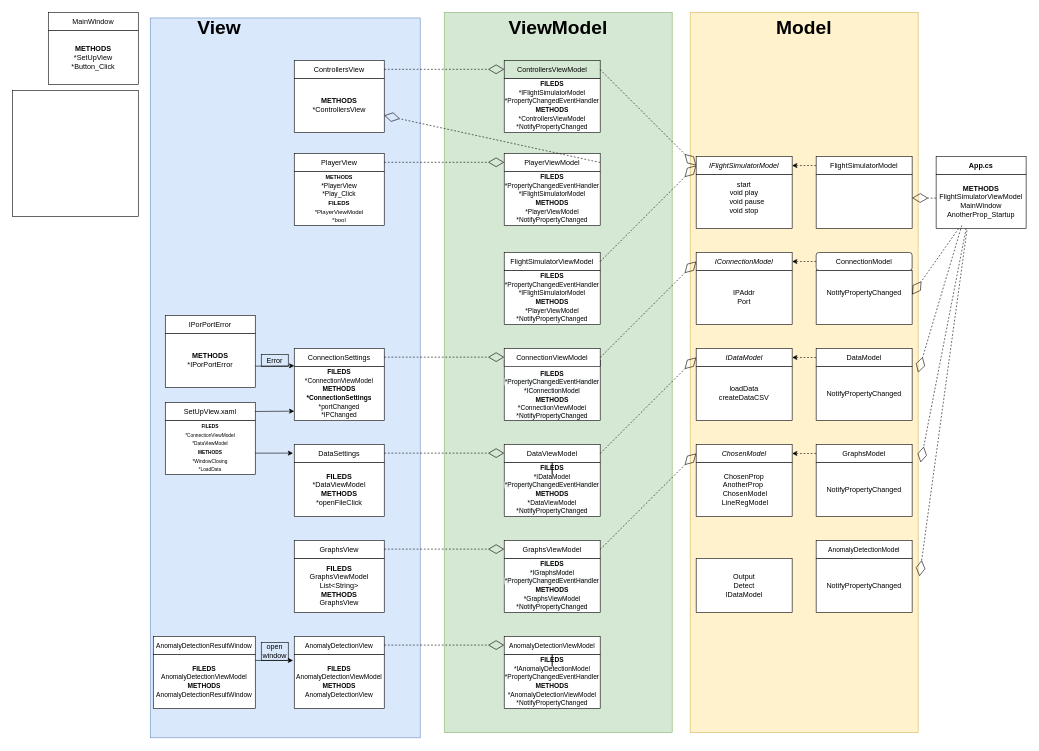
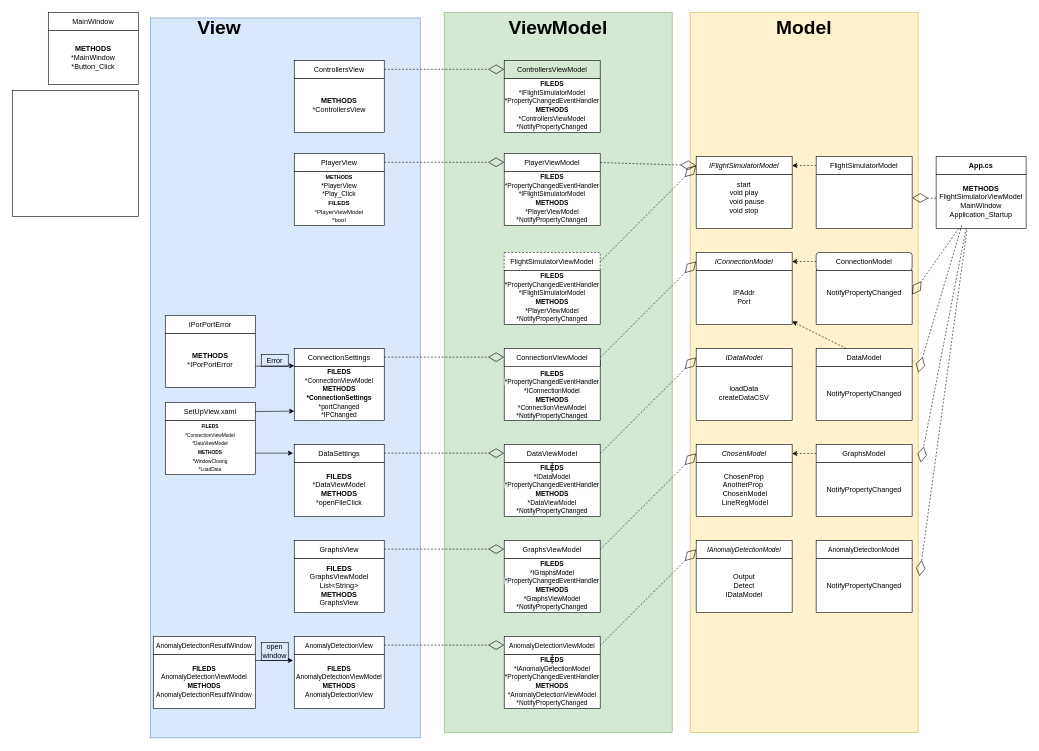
- <mxCell id="54" value="&lt;b&gt;METHODS&lt;br&gt;&lt;/b&gt;*SetUpView&lt;br&gt;*Button_Click" style="rounded=0;whiteSpace=wrap;html=1;" parent="1" vertex="1"><mxGeometry x="80" y="50" width="150" height="90" as="geometry" /></mxCell>
+ <mxCell id="54" value="&lt;b&gt;METHODS&lt;br&gt;&lt;/b&gt;*MainWindow&lt;br&gt;*Button_Click" style="rounded=0;whiteSpace=wrap;html=1;" parent="1" vertex="1"><mxGeometry x="80" y="50" width="150" height="90" as="geometry" /></mxCell>
- <mxCell id="71" value="" style="endArrow=diamondThin;endFill=0;endSize=24;html=1;dashed=1;fontFamily=Tahoma;fontSize=32;fontColor=#000000;entryX=0;entryY=0.5;entryDx=0;entryDy=0;exitX=1;exitY=0.5;exitDx=0;exitDy=0;" parent="1" source="38" target="5" edge="1"><mxGeometry width="160" relative="1" as="geometry"><mxPoint x="1010" y="280" as="sourcePoint" /><mxPoint x="1170" y="285" as="targetPoint" /></mxGeometry></mxCell>
- <mxCell id="70" value="" style="endArrow=diamondThin;endFill=0;endSize=24;html=1;dashed=1;fontFamily=Tahoma;fontSize=32;fontColor=#000000;exitX=1;exitY=0.5;exitDx=0;exitDy=0;" parent="1" source="36" target="49" edge="1"><mxGeometry width="160" relative="1" as="geometry"><mxPoint x="1010" y="445" as="sourcePoint" /><mxPoint x="1170" y="285" as="targetPoint" /></mxGeometry></mxCell>
+ <mxCell id="70" value="" style="endArrow=diamondThin;endFill=0;endSize=24;html=1;dashed=1;fontFamily=Tahoma;fontSize=32;fontColor=#000000;entryX=0;entryY=0.5;entryDx=0;entryDy=0;exitX=1;exitY=0.5;exitDx=0;exitDy=0;" parent="1" source="36" target="5" edge="1"><mxGeometry width="160" relative="1" as="geometry"><mxPoint x="1010" y="445" as="sourcePoint" /><mxPoint x="1170" y="285" as="targetPoint" /></mxGeometry></mxCell>
- <mxCell id="83" value="&lt;b&gt;METHODS&lt;/b&gt;&lt;br&gt;FlightSimulatorViewModel&lt;br&gt;MainWindow&lt;br&gt;AnotherProp_Startup" style="rounded=0;whiteSpace=wrap;html=1;" vertex="1" parent="1"><mxGeometry x="1560" y="290" width="150" height="90" as="geometry" /></mxCell>
+ <mxCell id="83" value="&lt;b&gt;METHODS&lt;/b&gt;&lt;br&gt;FlightSimulatorViewModel&lt;br&gt;MainWindow&lt;br&gt;Application_Startup" style="rounded=0;whiteSpace=wrap;html=1;" vertex="1" parent="1"><mxGeometry x="1560" y="290" width="150" height="90" as="geometry" /></mxCell>
- <mxCell id="23" value="FlightSimulatorViewModel" style="rounded=0;whiteSpace=wrap;html=1;" parent="1" vertex="1"><mxGeometry x="840" y="420" width="160" height="30" as="geometry" /></mxCell>
+ <mxCell id="23" value="FlightSimulatorViewModel" style="rounded=0;whiteSpace=wrap;html=1;dashed=1;" parent="1" vertex="1"><mxGeometry x="840" y="420" width="160" height="30" as="geometry" /></mxCell>
- <mxCell id="58" value="" style="endArrow=classic;html=1;fontSize=11;entryX=1;entryY=0.5;entryDx=0;entryDy=0;dashed=1;" parent="1" source="16" target="15" edge="1"><mxGeometry width="50" height="50" relative="1" as="geometry"><mxPoint x="1330" y="594.58" as="sourcePoint" /><mxPoint x="1370" y="594.58" as="targetPoint" /></mxGeometry></mxCell>
+ <mxCell id="58" value="" style="endArrow=classic;html=1;fontSize=11;dashed=1;" parent="1" source="16" target="9" edge="1"><mxGeometry width="50" height="50" relative="1" as="geometry"><mxPoint x="1330" y="594.58" as="sourcePoint" /><mxPoint x="1370" y="594.58" as="targetPoint" /></mxGeometry></mxCell>
- <mxCell id="28" value="" style="edgeStyle=orthogonalEdgeStyle;rounded=0;orthogonalLoop=1;jettySize=auto;html=1;" edge="1" parent="1" source="29" target="27"><mxGeometry relative="1" as="geometry" /></mxCell>
+ <mxCell id="28" value="" style="edgeStyle=orthogonalEdgeStyle;rounded=0;orthogonalLoop=1;jettySize=auto;html=1;dashed=1;" edge="1" parent="1" source="29" target="27"><mxGeometry relative="1" as="geometry" /></mxCell>
+ <mxCell id="22" value="&lt;i&gt;I&lt;span style=&quot;font-size: 11px&quot;&gt;AnomalyDetectionModel&lt;/span&gt;&lt;/i&gt;" style="rounded=0;whiteSpace=wrap;html=1;" parent="1" vertex="1"><mxGeometry x="1160" y="900" width="160" height="30" as="geometry" /></mxCell>
+ <mxCell id="65" value="" style="endArrow=diamondThin;endFill=0;endSize=24;html=1;dashed=1;fontFamily=Tahoma;fontSize=32;fontColor=#000000;exitX=1;exitY=0.5;exitDx=0;exitDy=0;entryX=0;entryY=0.5;entryDx=0;entryDy=0;" parent="1" source="34" target="22" edge="1"><mxGeometry width="160" relative="1" as="geometry"><mxPoint x="1020" y="950" as="sourcePoint" /><mxPoint x="1180" y="950" as="targetPoint" /></mxGeometry></mxCell>
- <mxCell id="33" value="" style="edgeStyle=orthogonalEdgeStyle;rounded=0;orthogonalLoop=1;jettySize=auto;html=1;" edge="1" parent="1" source="34" target="32"><mxGeometry relative="1" as="geometry" /></mxCell>
+ <mxCell id="33" value="" style="edgeStyle=orthogonalEdgeStyle;rounded=0;orthogonalLoop=1;jettySize=auto;html=1;dashed=1;" edge="1" parent="1" source="34" target="32"><mxGeometry relative="1" as="geometry" /></mxCell>
